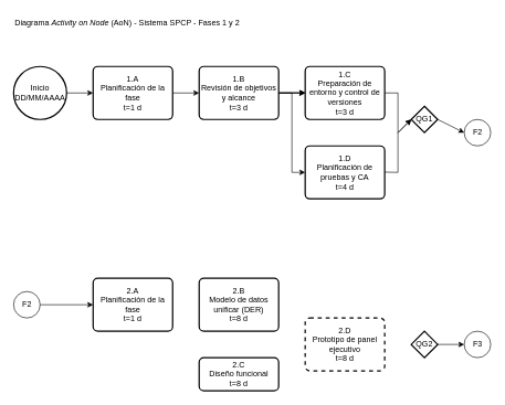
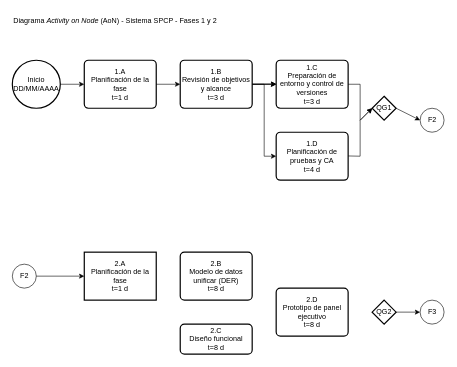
- <mxCell id="20" value="2.A&lt;div&gt;Planificación de la fase&lt;div&gt;t=1 d&lt;/div&gt;&lt;/div&gt;" style="rounded=1;whiteSpace=wrap;html=1;absoluteArcSize=1;arcSize=14;strokeWidth=2;align=center;" parent="1" vertex="1"><mxGeometry x="140" y="420" width="120" height="80" as="geometry" /></mxCell>
+ <mxCell id="20" value="2.A&lt;div&gt;Planificación de la fase&lt;div&gt;t=1 d&lt;/div&gt;&lt;/div&gt;" style="whiteSpace=wrap;html=1;absoluteArcSize=1;arcSize=14;strokeWidth=2;align=center;rounded=0;" parent="1" vertex="1"><mxGeometry x="140" y="420" width="120" height="80" as="geometry" /></mxCell>
- <mxCell id="23" value="2.D&lt;div&gt;Prototipo de panel ejecutivo&lt;div&gt;t=8 d&lt;/div&gt;&lt;/div&gt;" style="rounded=1;whiteSpace=wrap;html=1;absoluteArcSize=1;arcSize=14;strokeWidth=2;align=center;dashed=1;" parent="1" vertex="1"><mxGeometry x="460" y="480" width="120" height="80" as="geometry" /></mxCell>
+ <mxCell id="23" value="2.D&lt;div&gt;Prototipo de panel ejecutivo&lt;div&gt;t=8 d&lt;/div&gt;&lt;/div&gt;" style="rounded=1;whiteSpace=wrap;html=1;absoluteArcSize=1;arcSize=14;strokeWidth=2;align=center;" parent="1" vertex="1"><mxGeometry x="460" y="480" width="120" height="80" as="geometry" /></mxCell>
